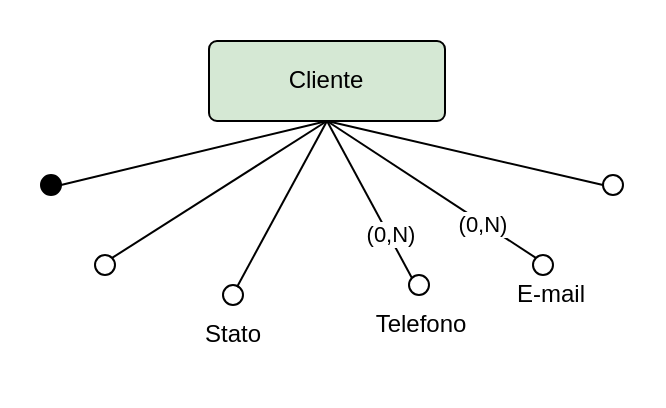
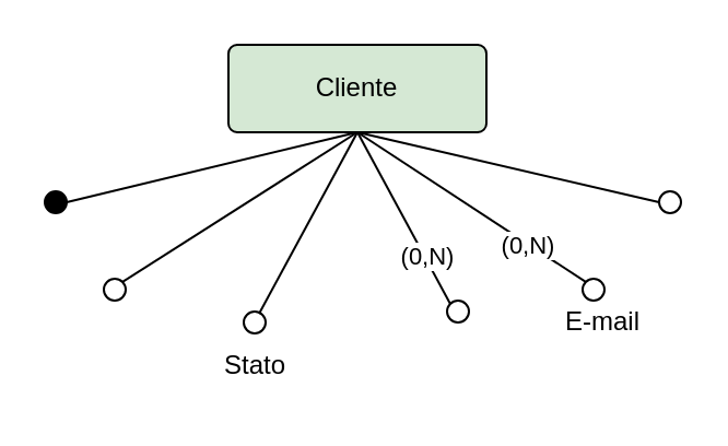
- <mxCell id="11" value="Telefono" style="text;html=1;align=center;verticalAlign=middle;resizable=0;points=[];autosize=1;strokeColor=none;fillColor=none;" parent="1" vertex="1"><mxGeometry x="175" y="147" width="70" height="30" as="geometry" /></mxCell>
